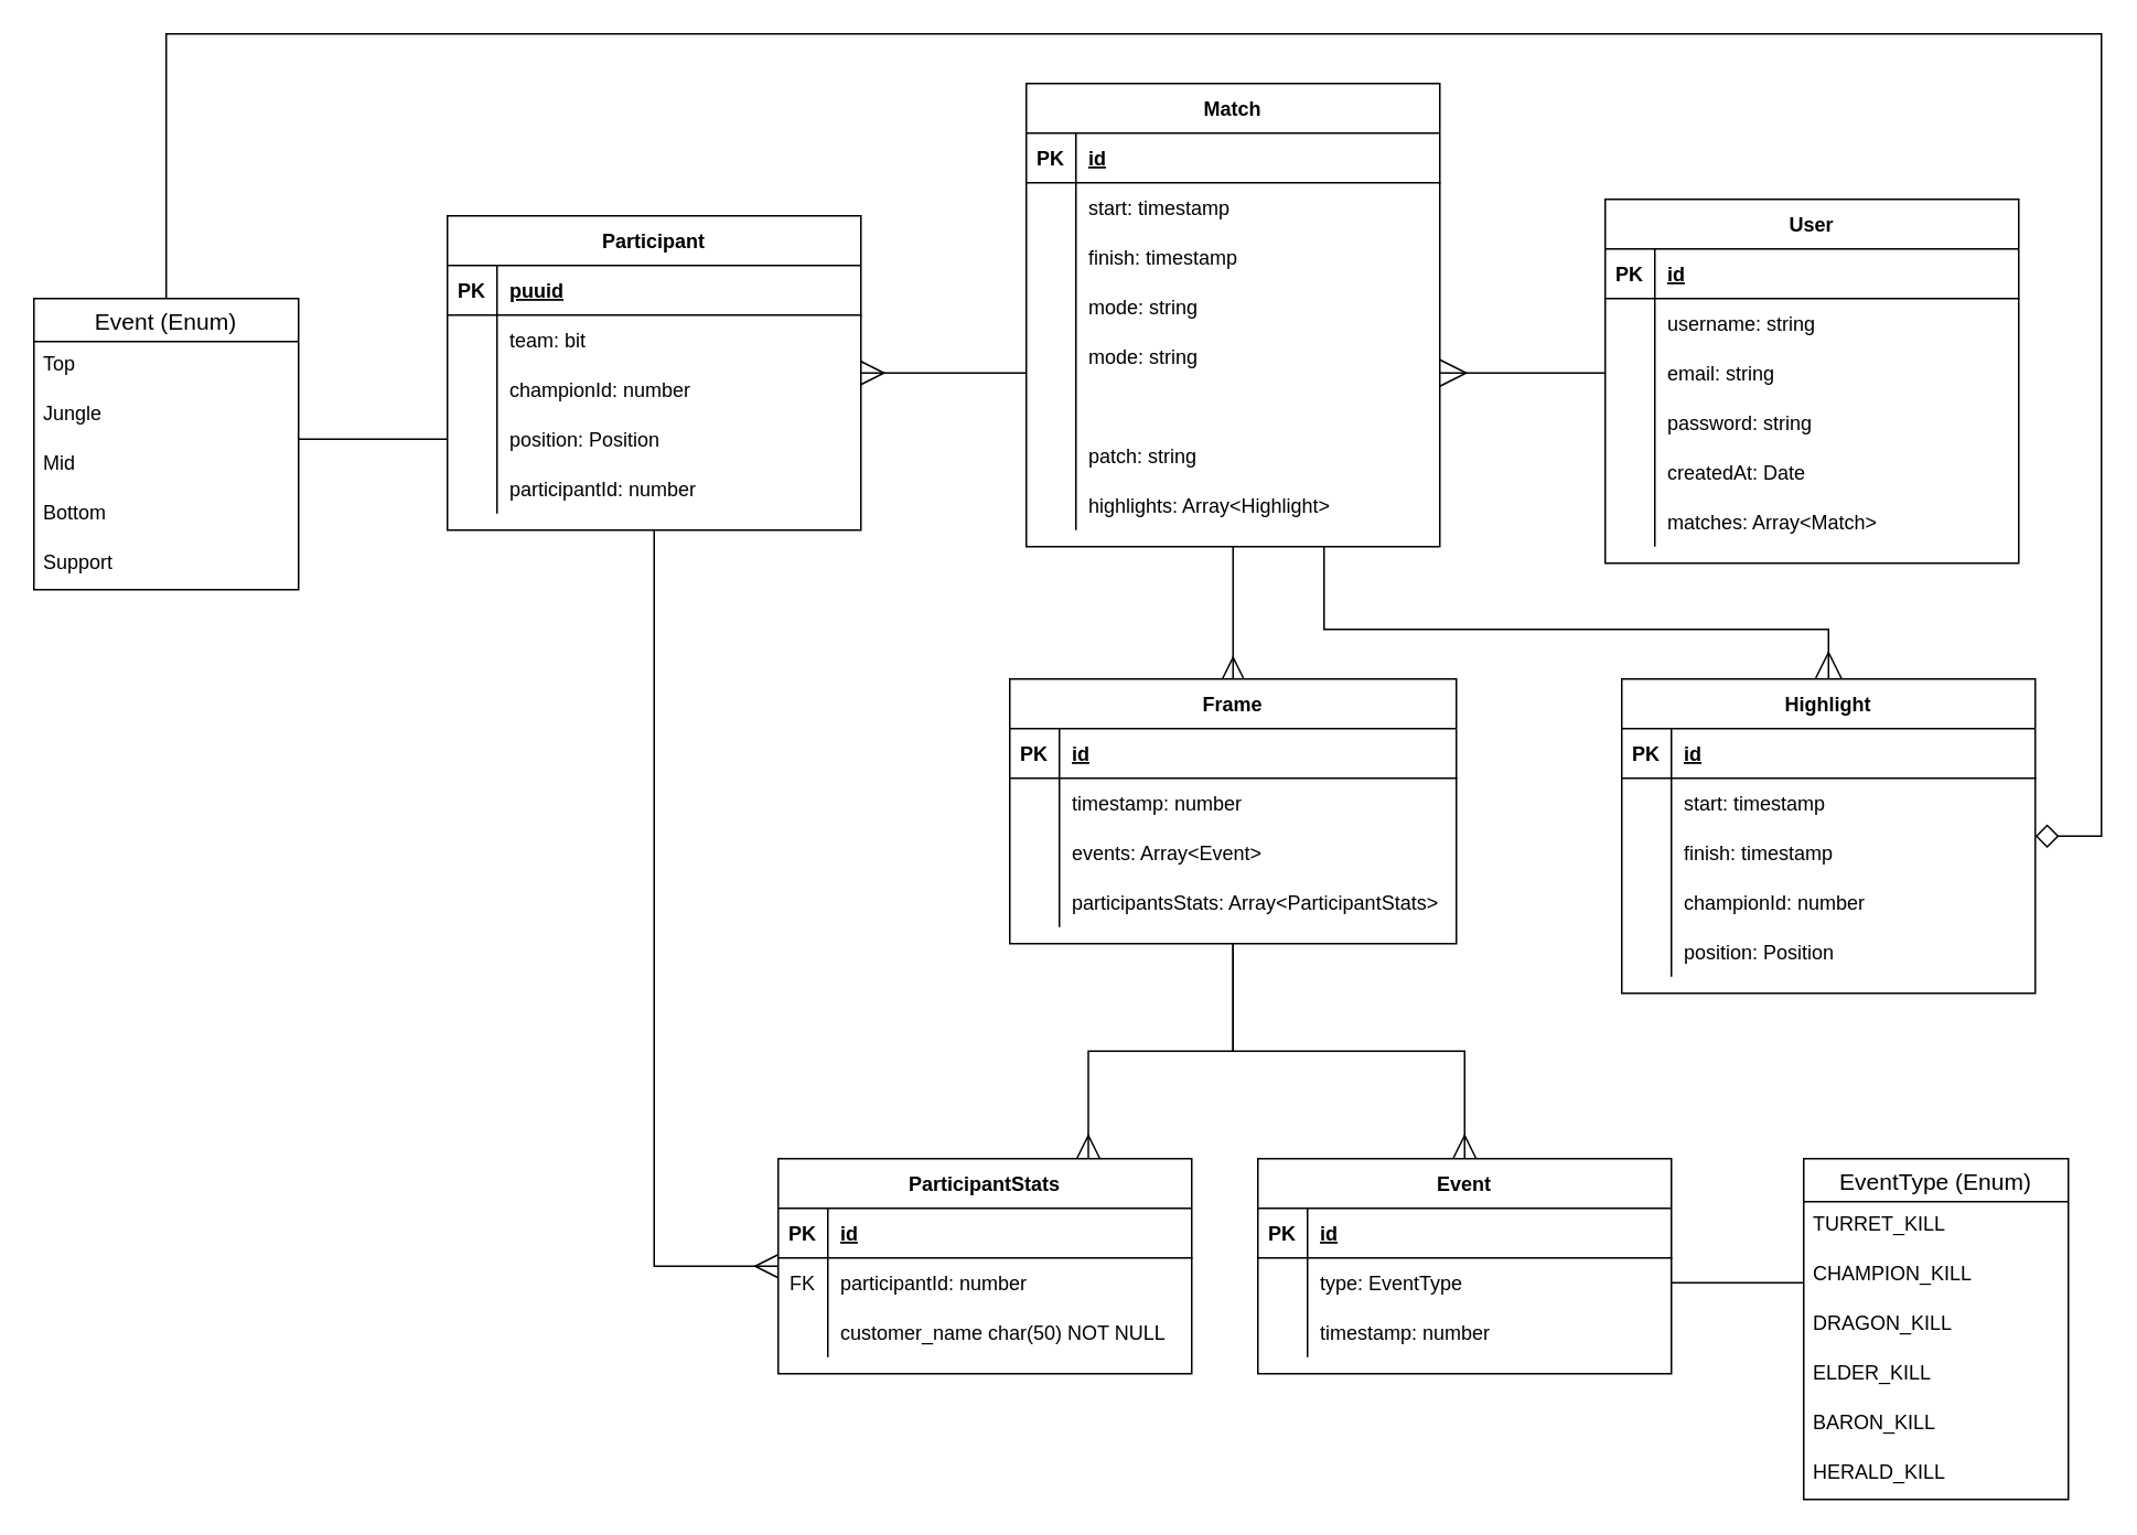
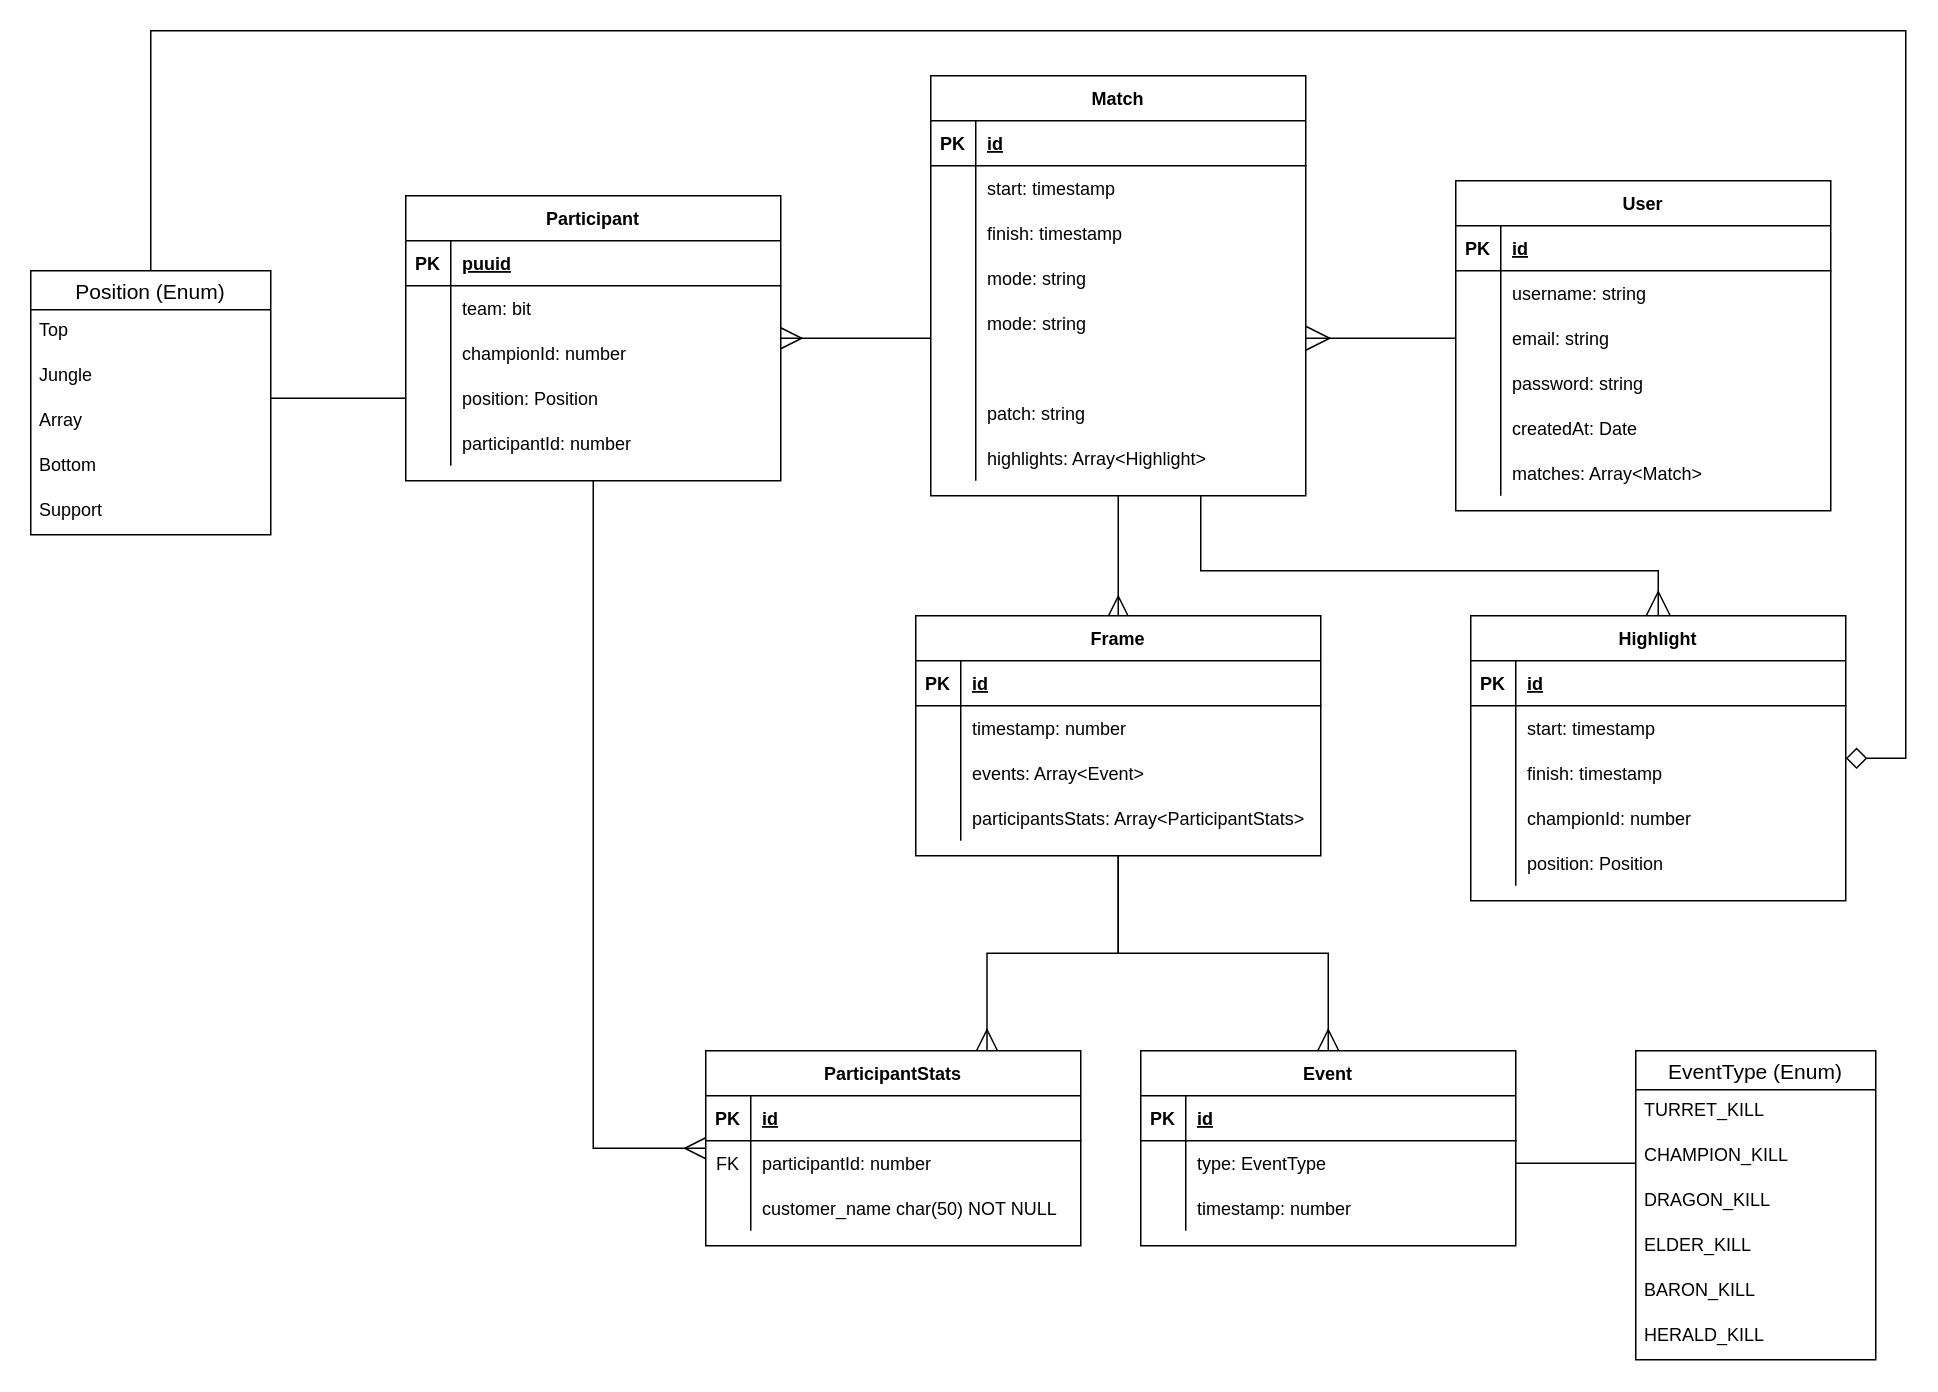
- <mxCell id="119" value="Event (Enum)" style="swimlane;fontStyle=0;childLayout=stackLayout;horizontal=1;startSize=26;horizontalStack=0;resizeParent=1;resizeParentMax=0;resizeLast=0;collapsible=1;marginBottom=0;align=center;fontSize=14;" vertex="1" parent="1"><mxGeometry x="20" y="180" width="160" height="176" as="geometry" /></mxCell>
+ <mxCell id="119" value="Position (Enum)" style="swimlane;fontStyle=0;childLayout=stackLayout;horizontal=1;startSize=26;horizontalStack=0;resizeParent=1;resizeParentMax=0;resizeLast=0;collapsible=1;marginBottom=0;align=center;fontSize=14;" vertex="1" parent="1"><mxGeometry x="20" y="180" width="160" height="176" as="geometry" /></mxCell>
- <mxCell id="122" value="Mid" style="text;strokeColor=none;fillColor=none;spacingLeft=4;spacingRight=4;overflow=hidden;rotatable=0;points=[[0,0.5],[1,0.5]];portConstraint=eastwest;fontSize=12;" vertex="1" parent="119"><mxGeometry y="86" width="160" height="30" as="geometry" /></mxCell>
+ <mxCell id="122" value="Array" style="text;strokeColor=none;fillColor=none;spacingLeft=4;spacingRight=4;overflow=hidden;rotatable=0;points=[[0,0.5],[1,0.5]];portConstraint=eastwest;fontSize=12;" vertex="1" parent="119"><mxGeometry y="86" width="160" height="30" as="geometry" /></mxCell>
